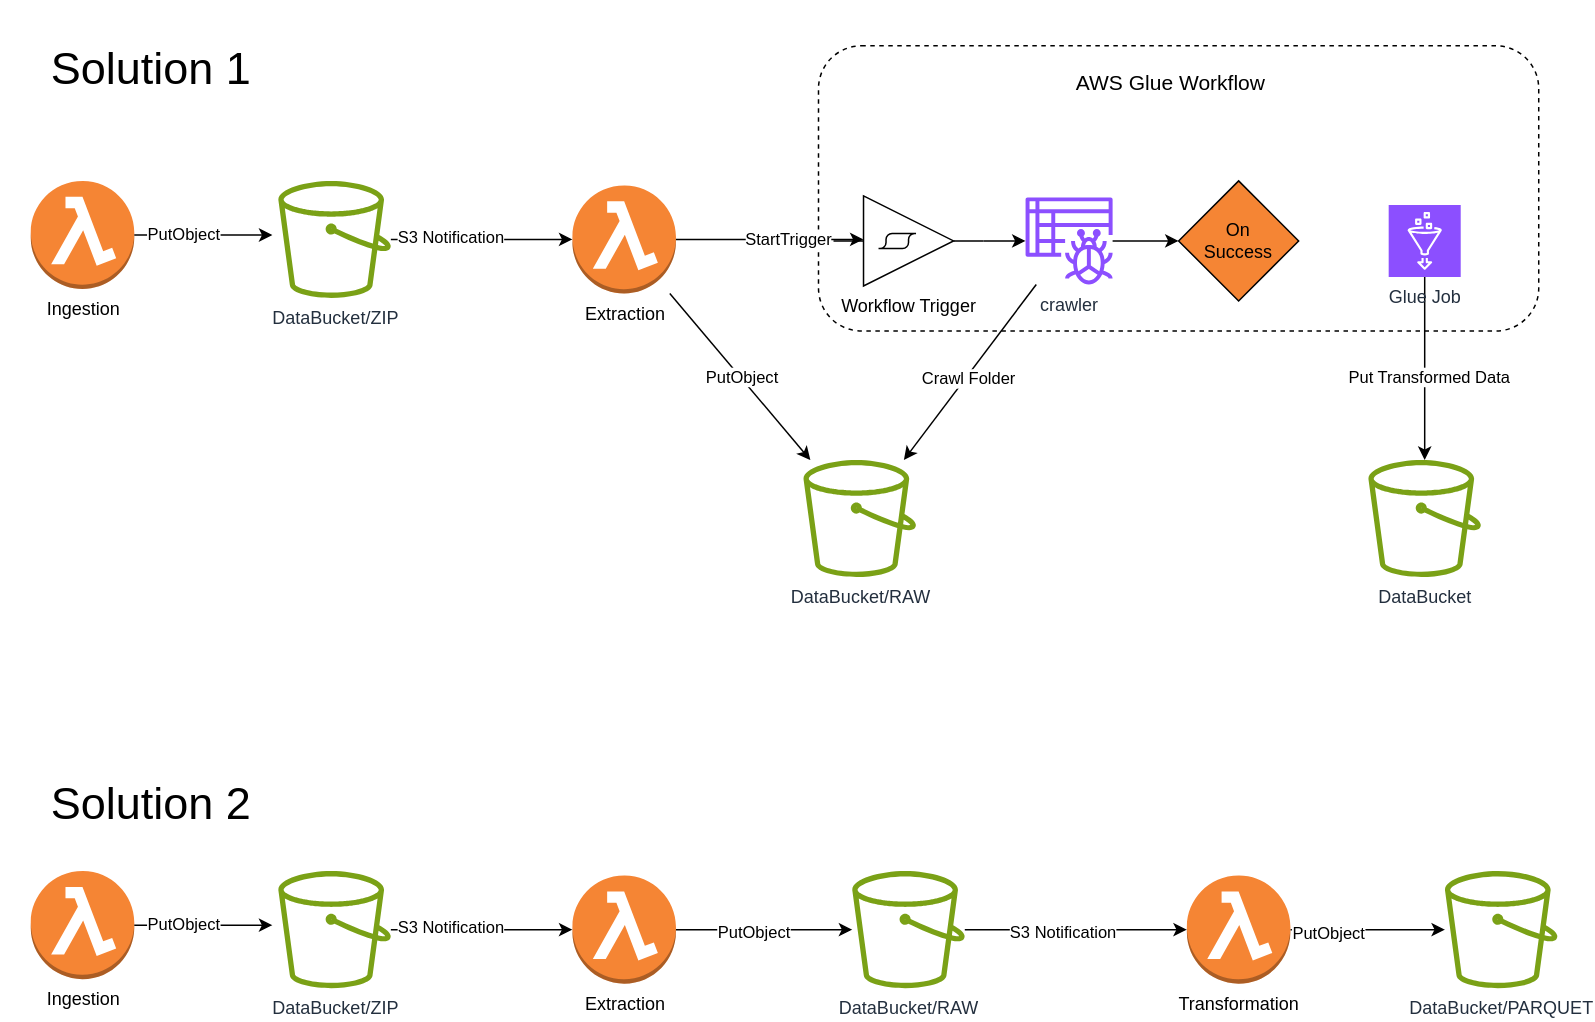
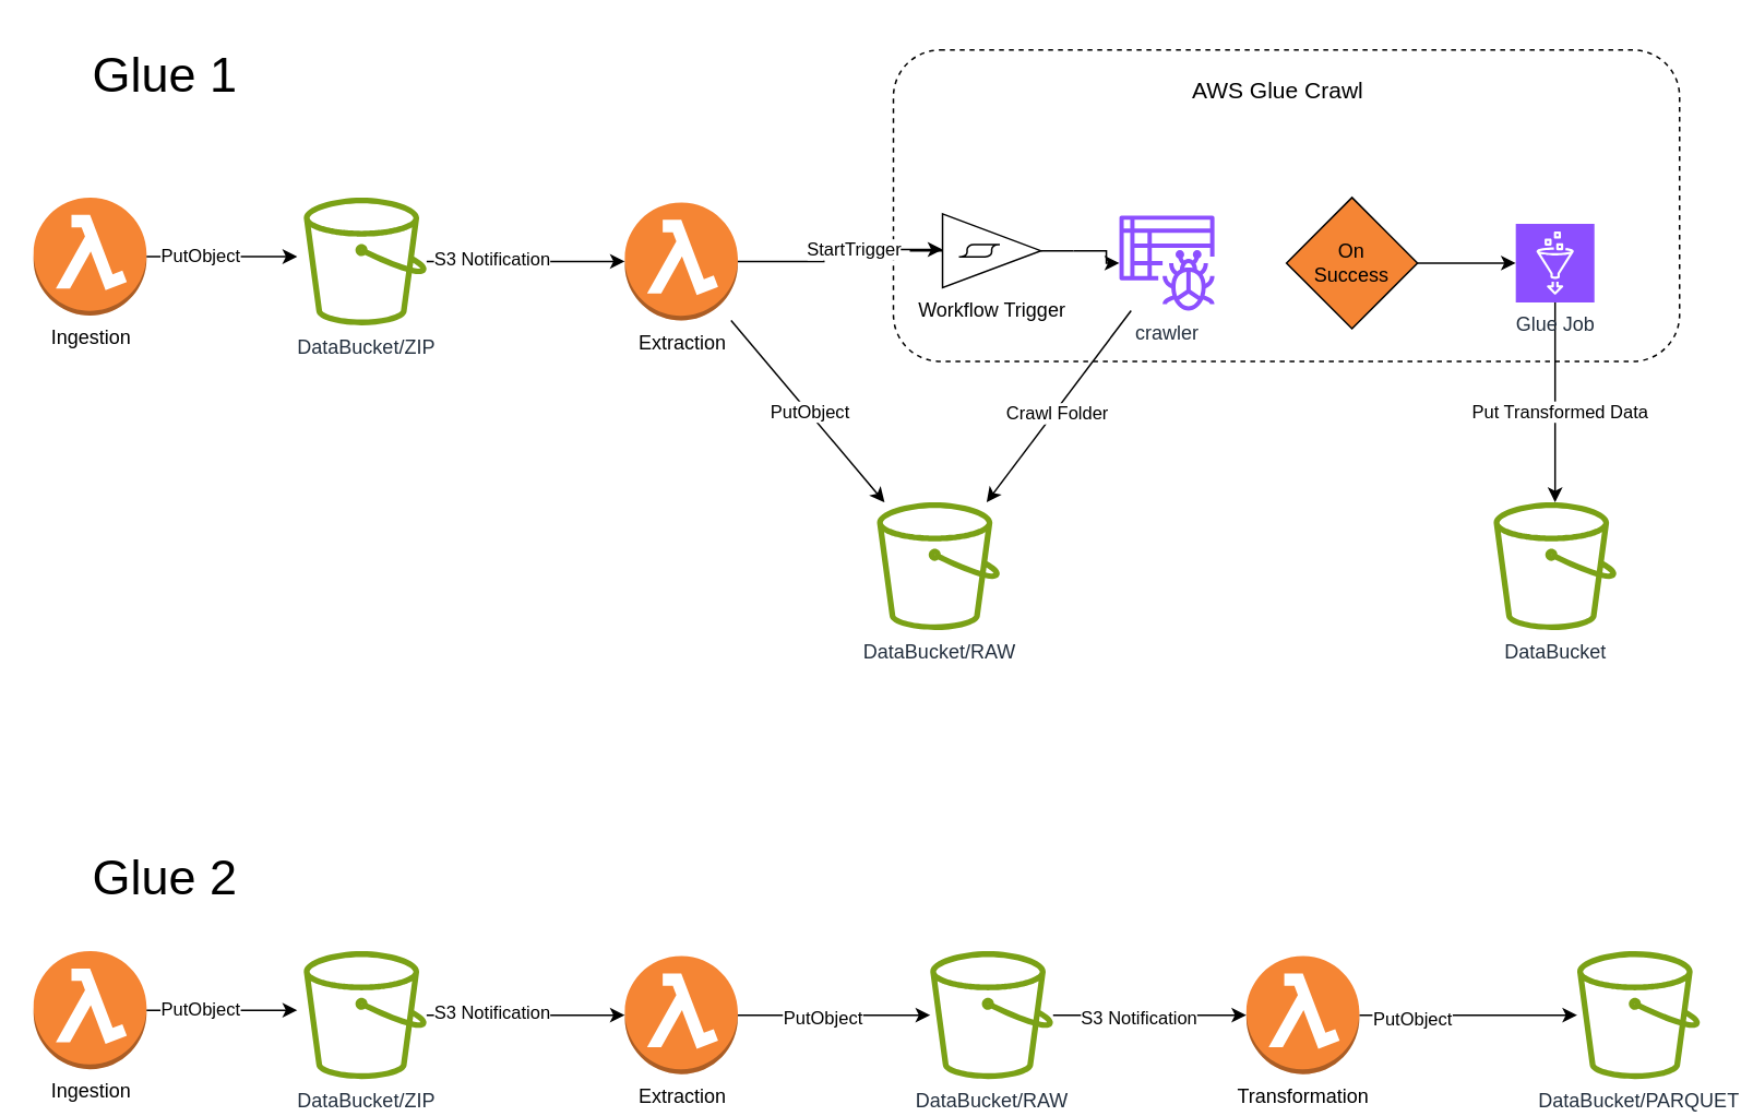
- <mxCell id="44" value="&lt;font style=&quot;font-size: 30px;&quot;&gt;Solution 1&lt;/font&gt;" style="text;html=1;align=center;verticalAlign=middle;resizable=0;points=[];autosize=1;strokeColor=none;fillColor=none;" vertex="1" parent="1"><mxGeometry x="20" y="20" width="160" height="50" as="geometry" /></mxCell>
+ <mxCell id="44" value="&lt;font style=&quot;font-size: 30px;&quot;&gt;Glue 1&lt;/font&gt;" style="text;html=1;align=center;verticalAlign=middle;resizable=0;points=[];autosize=1;strokeColor=none;fillColor=none;" vertex="1" parent="1"><mxGeometry x="20" y="20" width="160" height="50" as="geometry" /></mxCell>
- <mxCell id="14" value="&lt;font style=&quot;font-size: 14px;&quot;&gt;AWS Glue Workflow&lt;/font&gt;" style="text;html=1;strokeColor=none;fillColor=none;align=center;verticalAlign=middle;whiteSpace=wrap;rounded=0;" parent="1" vertex="1"><mxGeometry x="695" y="40" width="170" height="30" as="geometry" /></mxCell>
+ <mxCell id="14" value="&lt;font style=&quot;font-size: 14px;&quot;&gt;AWS Glue Crawl&lt;/font&gt;" style="text;html=1;strokeColor=none;fillColor=none;align=center;verticalAlign=middle;whiteSpace=wrap;rounded=0;" parent="1" vertex="1"><mxGeometry x="695" y="40" width="170" height="30" as="geometry" /></mxCell>
- <mxCell id="12" value="Workflow Trigger" style="verticalLabelPosition=bottom;shadow=0;dashed=0;align=center;html=1;verticalAlign=top;shape=mxgraph.electrical.logic_gates.schmitt_trigger;" parent="1" vertex="1"><mxGeometry x="555" y="130" width="100" height="60" as="geometry" /></mxCell>
+ <mxCell id="12" value="Workflow Trigger" style="verticalLabelPosition=bottom;shadow=0;dashed=0;align=center;html=1;verticalAlign=top;shape=mxgraph.electrical.logic_gates.schmitt_trigger;" parent="1" vertex="1"><mxGeometry x="555" y="130" width="100" height="45" as="geometry" /></mxCell>
- <mxCell id="6" style="edgeStyle=orthogonalEdgeStyle;rounded=0;orthogonalLoop=1;jettySize=auto;html=1;" parent="1" source="9" target="10" edge="1"><mxGeometry relative="1" as="geometry" /></mxCell>
+ <mxCell id="13" style="edgeStyle=orthogonalEdgeStyle;rounded=0;orthogonalLoop=1;jettySize=auto;html=1;entryX=0;entryY=0.5;entryDx=0;entryDy=0;entryPerimeter=0;" parent="1" source="10" target="5" edge="1"><mxGeometry relative="1" as="geometry" /></mxCell>
- <mxCell id="45" value="&lt;font style=&quot;font-size: 30px;&quot;&gt;Solution 2&lt;/font&gt;" style="text;html=1;align=center;verticalAlign=middle;resizable=0;points=[];autosize=1;strokeColor=none;fillColor=none;" vertex="1" parent="1"><mxGeometry x="20" y="510" width="160" height="50" as="geometry" /></mxCell>
+ <mxCell id="45" value="&lt;font style=&quot;font-size: 30px;&quot;&gt;Glue 2&lt;/font&gt;" style="text;html=1;align=center;verticalAlign=middle;resizable=0;points=[];autosize=1;strokeColor=none;fillColor=none;" vertex="1" parent="1"><mxGeometry x="20" y="510" width="160" height="50" as="geometry" /></mxCell>
- <mxCell id="40" value="Transformation" style="outlineConnect=0;dashed=0;verticalLabelPosition=bottom;verticalAlign=top;align=center;html=1;shape=mxgraph.aws3.lambda_function;fillColor=#F58534;gradientColor=none;" vertex="1" parent="1"><mxGeometry x="790.5" y="583" width="69" height="72" as="geometry" /></mxCell>
+ <mxCell id="40" value="Transformation" style="outlineConnect=0;dashed=0;verticalLabelPosition=bottom;verticalAlign=top;align=center;html=1;shape=mxgraph.aws3.lambda_function;fillColor=#F58534;gradientColor=none;" vertex="1" parent="1"><mxGeometry x="760.5" y="583" width="69" height="72" as="geometry" /></mxCell>
